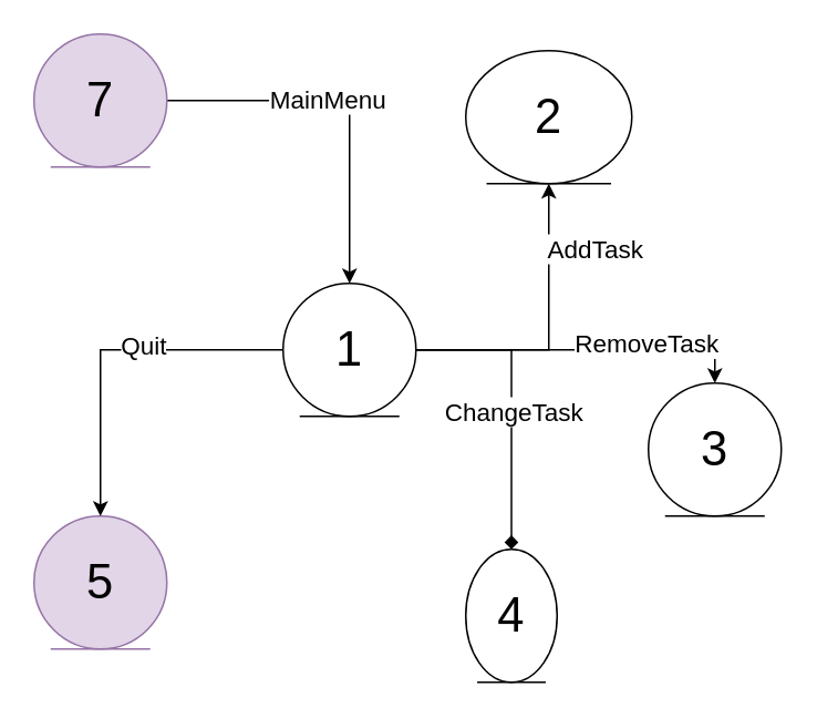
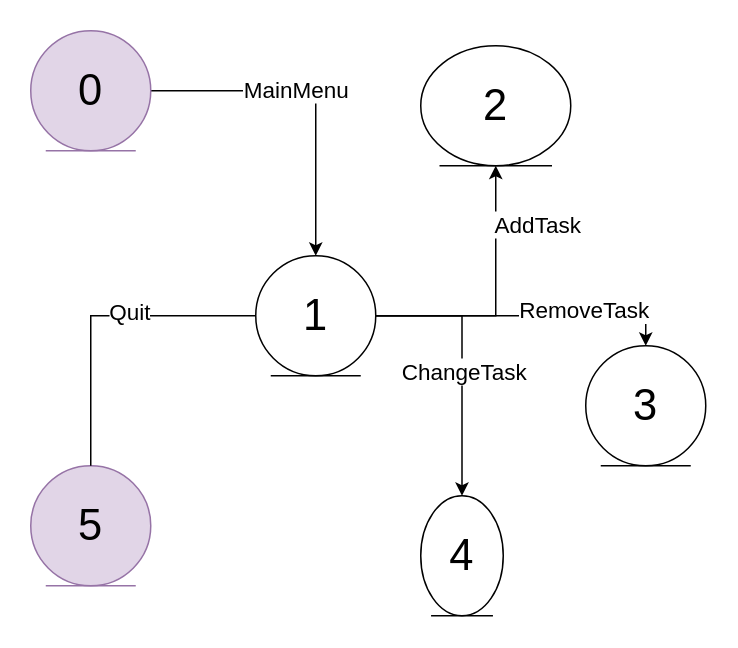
- <mxCell id="4" value="&lt;font style=&quot;font-size: 29px&quot;&gt;7&lt;/font&gt;" style="ellipse;shape=umlEntity;whiteSpace=wrap;html=1;fillColor=#e1d5e7;strokeColor=#9673a6;" vertex="1" parent="1"><mxGeometry x="20" y="20" width="80" height="80" as="geometry" /></mxCell>
+ <mxCell id="4" value="&lt;font style=&quot;font-size: 29px&quot;&gt;0&lt;/font&gt;" style="ellipse;shape=umlEntity;whiteSpace=wrap;html=1;fillColor=#e1d5e7;strokeColor=#9673a6;" vertex="1" parent="1"><mxGeometry x="20" y="20" width="80" height="80" as="geometry" /></mxCell>
- <mxCell id="12" style="edgeStyle=orthogonalEdgeStyle;rounded=0;orthogonalLoop=1;jettySize=auto;html=1;entryX=0.5;entryY=0;entryDx=0;entryDy=0;" edge="1" parent="1" source="14" target="5"><mxGeometry relative="1" as="geometry" /></mxCell>
+ <mxCell id="12" style="edgeStyle=orthogonalEdgeStyle;rounded=0;orthogonalLoop=1;jettySize=auto;html=1;entryX=0.5;entryY=0;entryDx=0;entryDy=0;endArrow=none;" edge="1" parent="1" source="14" target="5"><mxGeometry relative="1" as="geometry" /></mxCell>
- <mxCell id="10" style="edgeStyle=orthogonalEdgeStyle;rounded=0;orthogonalLoop=1;jettySize=auto;html=1;entryX=0.5;entryY=0;entryDx=0;entryDy=0;endArrow=diamond;" edge="1" parent="1" source="14" target="17"><mxGeometry relative="1" as="geometry" /></mxCell>
+ <mxCell id="10" style="edgeStyle=orthogonalEdgeStyle;rounded=0;orthogonalLoop=1;jettySize=auto;html=1;entryX=0.5;entryY=0;entryDx=0;entryDy=0;" edge="1" parent="1" source="14" target="17"><mxGeometry relative="1" as="geometry" /></mxCell>
